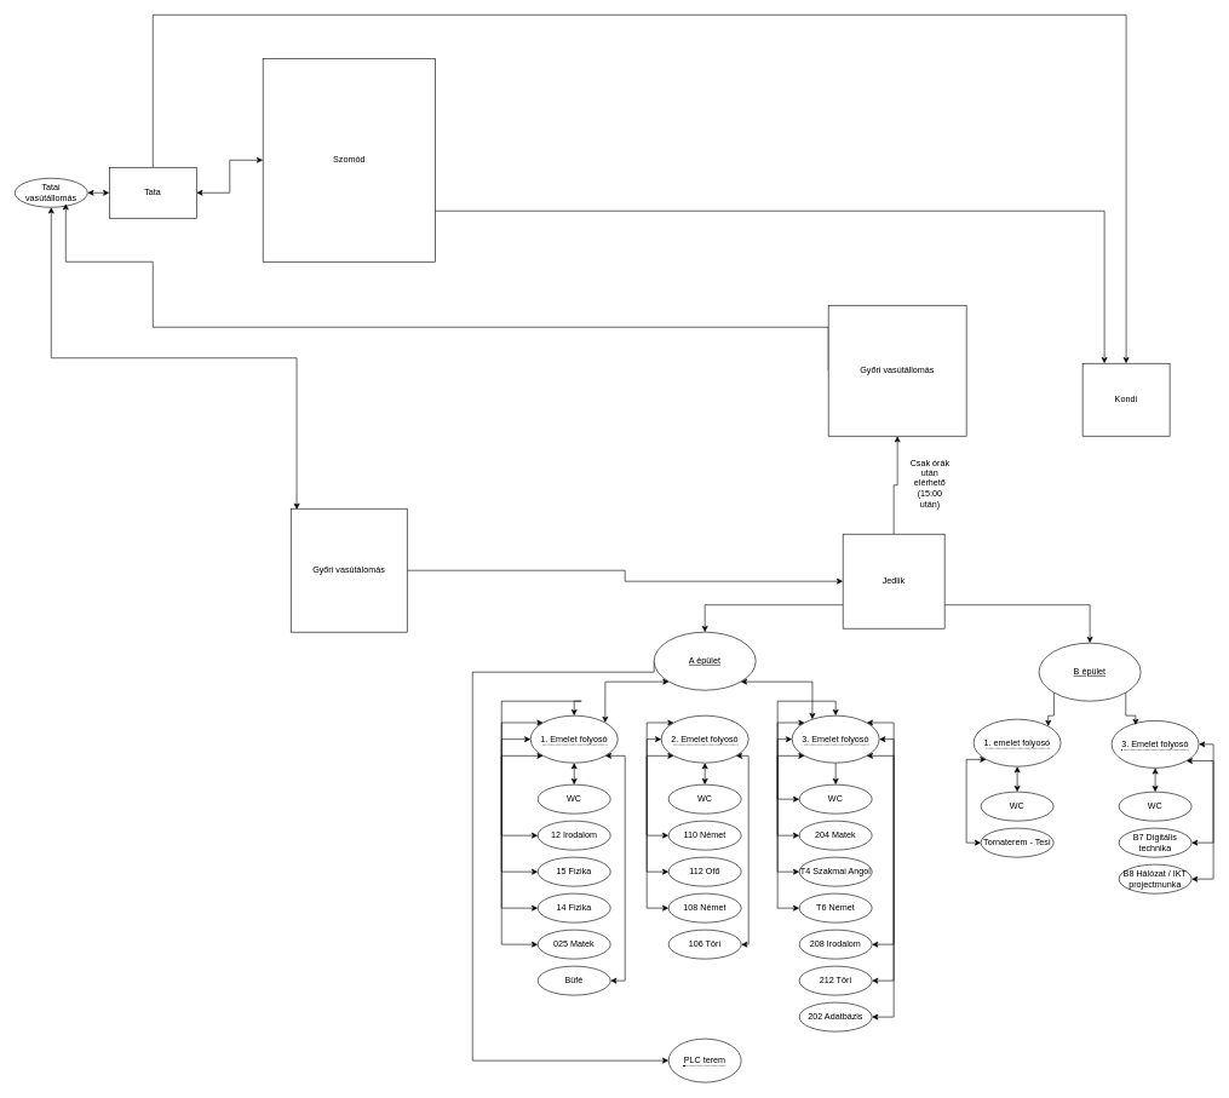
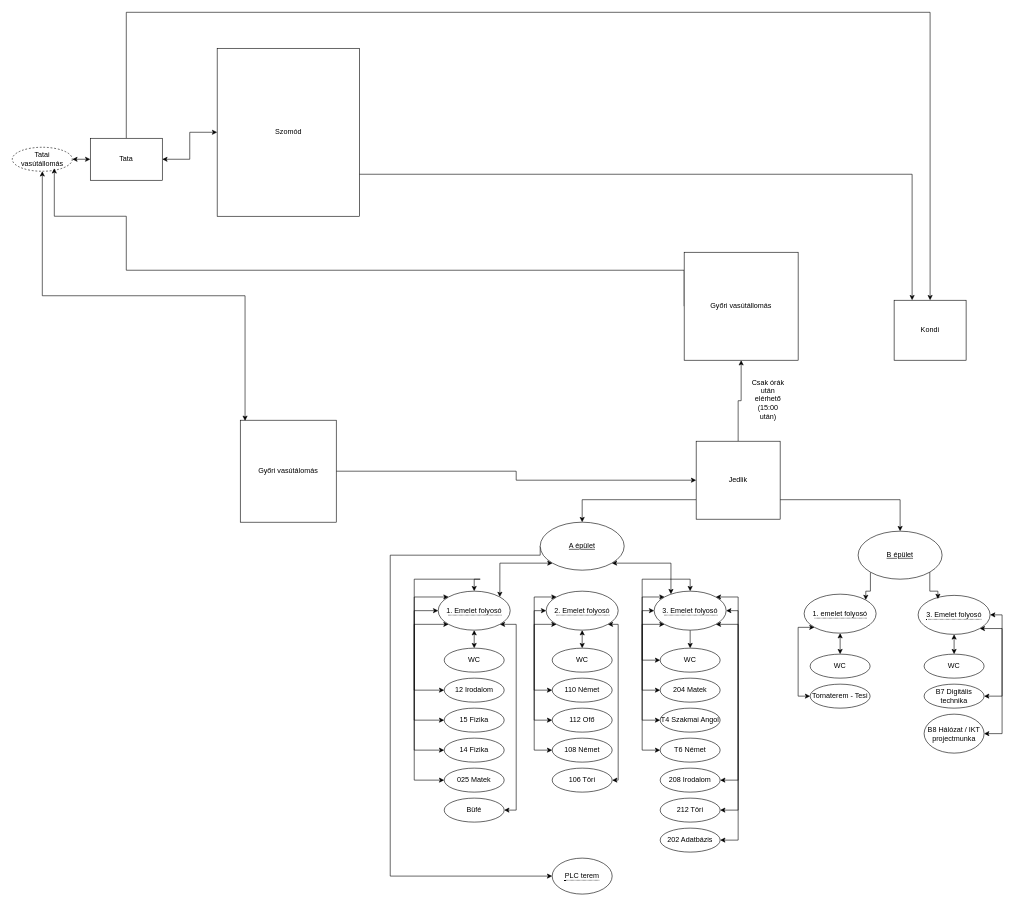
- <mxCell id="15" value="Tatai vasútállomás" style="ellipse;whiteSpace=wrap;html=1;align=center;" vertex="1" parent="1"><mxGeometry x="20" y="245" width="100" height="40" as="geometry" /></mxCell>
+ <mxCell id="15" value="Tatai vasútállomás" style="ellipse;whiteSpace=wrap;html=1;align=center;dashed=1;" vertex="1" parent="1"><mxGeometry x="20" y="245" width="100" height="40" as="geometry" /></mxCell>
- <mxCell id="70" value="B8 Hálózat / IKT projectmunka" style="ellipse;whiteSpace=wrap;html=1;align=center;" vertex="1" parent="1"><mxGeometry x="1540" y="1190" width="100" height="40" as="geometry" /></mxCell>
+ <mxCell id="70" value="B8 Hálózat / IKT projectmunka" style="ellipse;whiteSpace=wrap;html=1;align=center;" vertex="1" parent="1"><mxGeometry x="1540" y="1190" width="100" height="65" as="geometry" /></mxCell>
